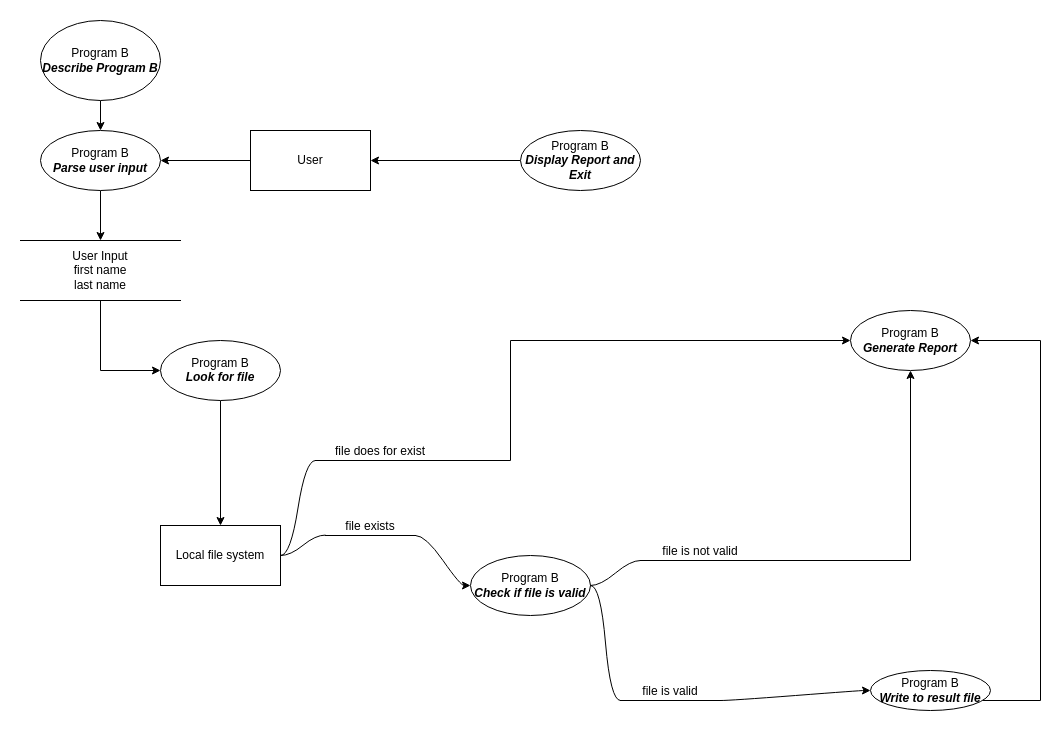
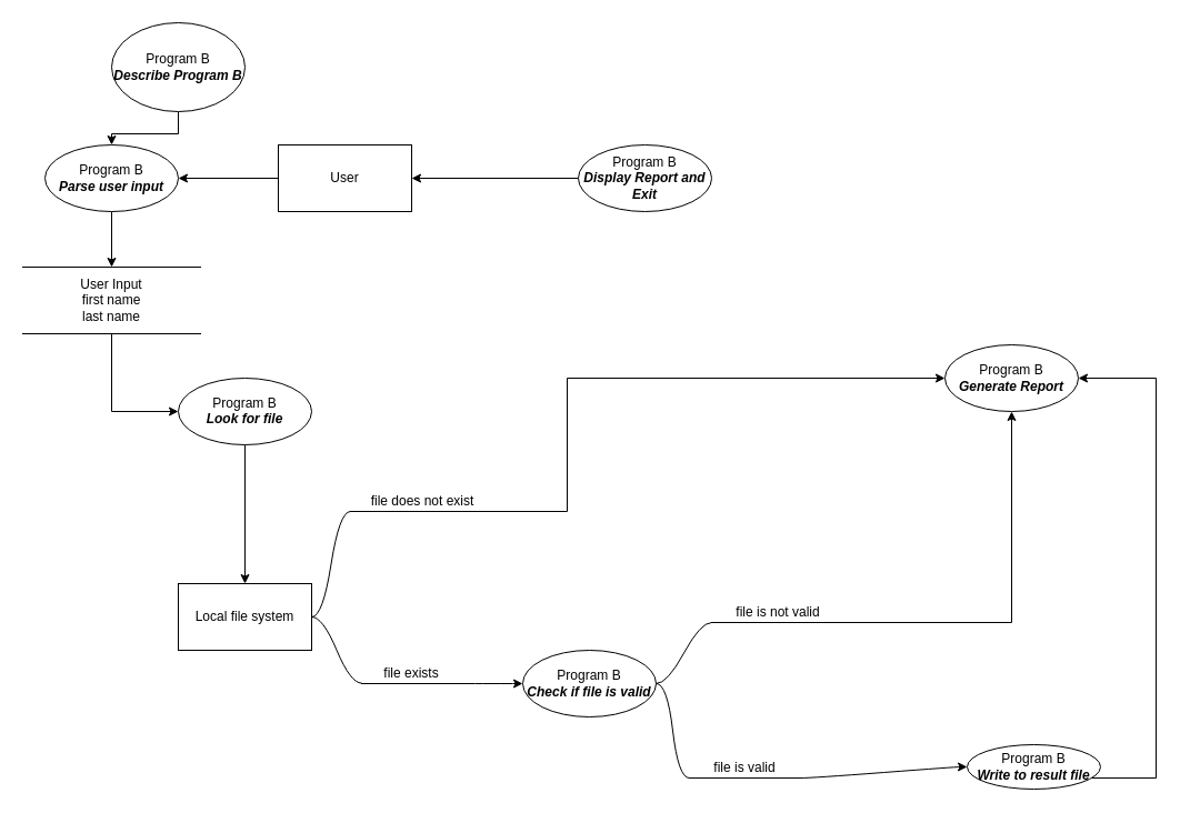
- <mxCell id="27" value="Program B&lt;div&gt;&lt;font face=&quot;Arial, sans-serif&quot;&gt;&lt;b&gt;&lt;i&gt;Describe Program B&lt;/i&gt;&lt;/b&gt;&lt;/font&gt;&lt;/div&gt;" style="ellipse;whiteSpace=wrap;html=1;aspect=fixed;" vertex="1" parent="1"><mxGeometry x="40" y="20" width="120" height="80" as="geometry" /></mxCell>
+ <mxCell id="27" value="Program B&lt;div&gt;&lt;font face=&quot;Arial, sans-serif&quot;&gt;&lt;b&gt;&lt;i&gt;Describe Program B&lt;/i&gt;&lt;/b&gt;&lt;/font&gt;&lt;/div&gt;" style="ellipse;whiteSpace=wrap;html=1;aspect=fixed;" vertex="1" parent="1"><mxGeometry x="100" y="20" width="120" height="80" as="geometry" /></mxCell>
- <mxCell id="22" value="file does for exist" style="whiteSpace=wrap;html=1;shape=partialRectangle;top=0;left=0;bottom=1;right=0;points=[[0,1],[1,1]];fillColor=none;align=center;verticalAlign=bottom;routingCenterY=0.5;snapToPoint=1;recursiveResize=0;autosize=1;treeFolding=1;treeMoving=1;newEdgeStyle={&quot;edgeStyle&quot;:&quot;entityRelationEdgeStyle&quot;,&quot;startArrow&quot;:&quot;none&quot;,&quot;endArrow&quot;:&quot;none&quot;,&quot;segment&quot;:10,&quot;curved&quot;:1,&quot;sourcePerimeterSpacing&quot;:0,&quot;targetPerimeterSpacing&quot;:0};" vertex="1" parent="1"><mxGeometry x="315" y="430" width="130" height="30" as="geometry" /></mxCell>
+ <mxCell id="22" value="file does not exist" style="whiteSpace=wrap;html=1;shape=partialRectangle;top=0;left=0;bottom=1;right=0;points=[[0,1],[1,1]];fillColor=none;align=center;verticalAlign=bottom;routingCenterY=0.5;snapToPoint=1;recursiveResize=0;autosize=1;treeFolding=1;treeMoving=1;newEdgeStyle={&quot;edgeStyle&quot;:&quot;entityRelationEdgeStyle&quot;,&quot;startArrow&quot;:&quot;none&quot;,&quot;endArrow&quot;:&quot;none&quot;,&quot;segment&quot;:10,&quot;curved&quot;:1,&quot;sourcePerimeterSpacing&quot;:0,&quot;targetPerimeterSpacing&quot;:0};" vertex="1" parent="1"><mxGeometry x="315" y="430" width="130" height="30" as="geometry" /></mxCell>
- <mxCell id="24" value="file exists" style="whiteSpace=wrap;html=1;shape=partialRectangle;top=0;left=0;bottom=1;right=0;points=[[0,1],[1,1]];fillColor=none;align=center;verticalAlign=bottom;routingCenterY=0.5;snapToPoint=1;recursiveResize=0;autosize=1;treeFolding=1;treeMoving=1;newEdgeStyle={&quot;edgeStyle&quot;:&quot;entityRelationEdgeStyle&quot;,&quot;startArrow&quot;:&quot;none&quot;,&quot;endArrow&quot;:&quot;none&quot;,&quot;segment&quot;:10,&quot;curved&quot;:1,&quot;sourcePerimeterSpacing&quot;:0,&quot;targetPerimeterSpacing&quot;:0};" vertex="1" parent="1"><mxGeometry x="325" y="505" width="90" height="30" as="geometry" /></mxCell>
+ <mxCell id="24" value="file exists" style="whiteSpace=wrap;html=1;shape=partialRectangle;top=0;left=0;bottom=1;right=0;points=[[0,1],[1,1]];fillColor=none;align=center;verticalAlign=bottom;routingCenterY=0.5;snapToPoint=1;recursiveResize=0;autosize=1;treeFolding=1;treeMoving=1;newEdgeStyle={&quot;edgeStyle&quot;:&quot;entityRelationEdgeStyle&quot;,&quot;startArrow&quot;:&quot;none&quot;,&quot;endArrow&quot;:&quot;none&quot;,&quot;segment&quot;:10,&quot;curved&quot;:1,&quot;sourcePerimeterSpacing&quot;:0,&quot;targetPerimeterSpacing&quot;:0};" vertex="1" parent="1"><mxGeometry x="325" y="585" width="90" height="30" as="geometry" /></mxCell>
- <mxCell id="4" value="Program B&lt;div&gt;&lt;font face=&quot;Arial, sans-serif&quot;&gt;&lt;b&gt;&lt;i&gt;Check if file is valid&lt;/i&gt;&lt;/b&gt;&lt;/font&gt;&lt;/div&gt;" style="ellipse;whiteSpace=wrap;html=1;aspect=fixed;" vertex="1" parent="1"><mxGeometry x="470" y="555" width="120" height="60" as="geometry" /></mxCell>
+ <mxCell id="4" value="Program B&lt;div&gt;&lt;font face=&quot;Arial, sans-serif&quot;&gt;&lt;b&gt;&lt;i&gt;Check if file is valid&lt;/i&gt;&lt;/b&gt;&lt;/font&gt;&lt;/div&gt;" style="ellipse;whiteSpace=wrap;html=1;aspect=fixed;" vertex="1" parent="1"><mxGeometry x="470" y="585" width="120" height="60" as="geometry" /></mxCell>
